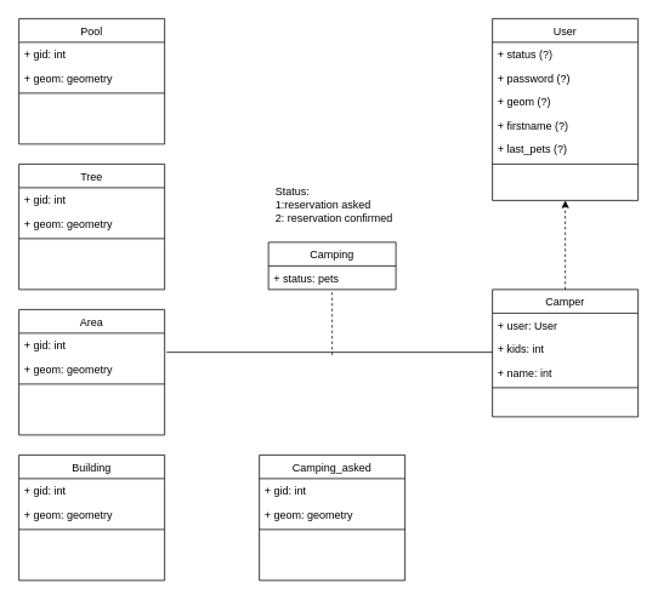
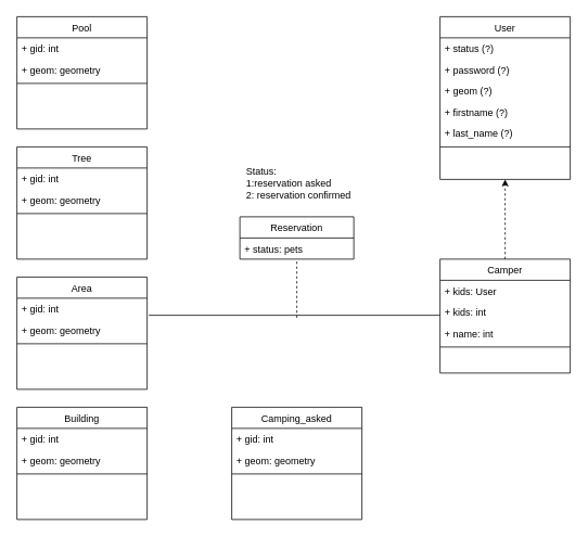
- <mxCell id="25" value="+ last_pets (?)" style="text;align=left;verticalAlign=top;spacingLeft=4;spacingRight=4;overflow=hidden;rotatable=0;points=[[0,0.5],[1,0.5]];portConstraint=eastwest;rounded=0;shadow=0;html=0;" vertex="1" parent="20"><mxGeometry y="130" width="160" height="26" as="geometry" /></mxCell>
+ <mxCell id="25" value="+ last_name (?)" style="text;align=left;verticalAlign=top;spacingLeft=4;spacingRight=4;overflow=hidden;rotatable=0;points=[[0,0.5],[1,0.5]];portConstraint=eastwest;rounded=0;shadow=0;html=0;" vertex="1" parent="20"><mxGeometry y="130" width="160" height="26" as="geometry" /></mxCell>
- <mxCell id="28" value="Camping" style="swimlane;fontStyle=0;childLayout=stackLayout;horizontal=1;startSize=26;fillColor=none;horizontalStack=0;resizeParent=1;resizeParentMax=0;resizeLast=0;collapsible=1;marginBottom=0;" vertex="1" parent="1"><mxGeometry x="294" y="266" width="140" height="52" as="geometry" /></mxCell>
+ <mxCell id="28" value="Reservation" style="swimlane;fontStyle=0;childLayout=stackLayout;horizontal=1;startSize=26;fillColor=none;horizontalStack=0;resizeParent=1;resizeParentMax=0;resizeLast=0;collapsible=1;marginBottom=0;" vertex="1" parent="1"><mxGeometry x="294" y="266" width="140" height="52" as="geometry" /></mxCell>
- <mxCell id="32" value="+ user: User" style="text;align=left;verticalAlign=top;spacingLeft=4;spacingRight=4;overflow=hidden;rotatable=0;points=[[0,0.5],[1,0.5]];portConstraint=eastwest;" vertex="1" parent="31"><mxGeometry y="26" width="160" height="26" as="geometry" /></mxCell>
+ <mxCell id="32" value="+ kids: User" style="text;align=left;verticalAlign=top;spacingLeft=4;spacingRight=4;overflow=hidden;rotatable=0;points=[[0,0.5],[1,0.5]];portConstraint=eastwest;" vertex="1" parent="31"><mxGeometry y="26" width="160" height="26" as="geometry" /></mxCell>
